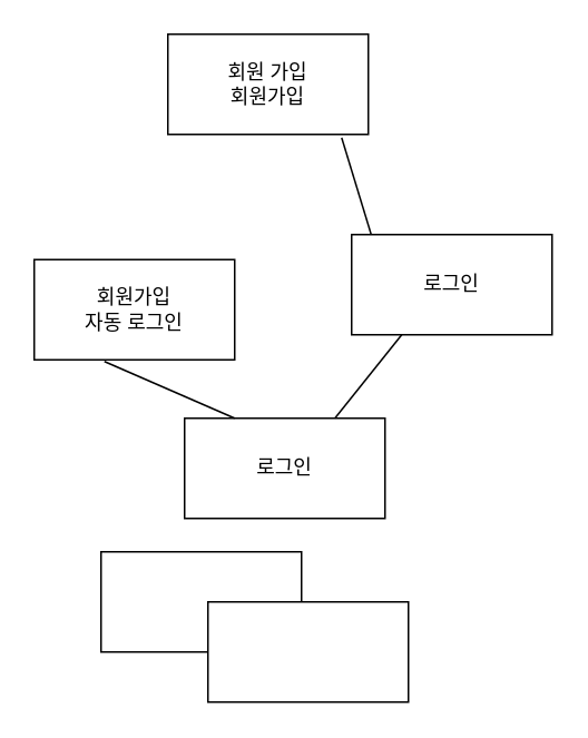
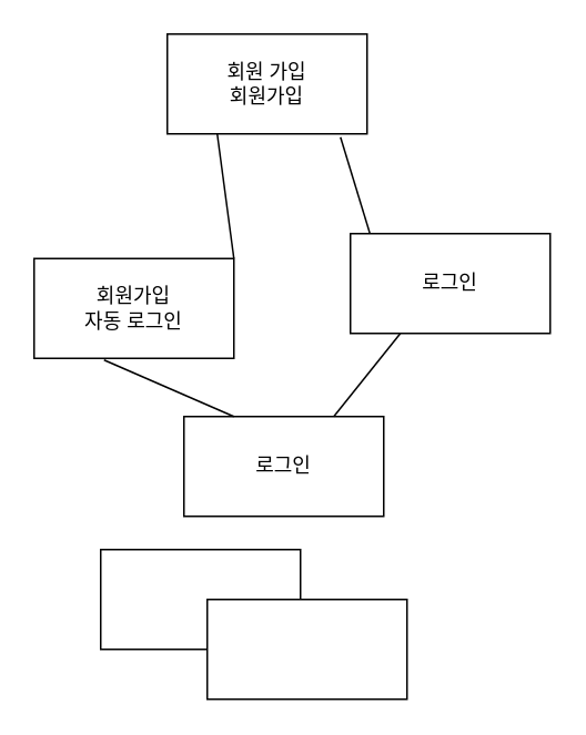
+ <mxCell id="3" value="" style="endArrow=none;html=1;rounded=0;entryX=0.25;entryY=1;entryDx=0;entryDy=0;exitX=1;exitY=0;exitDx=0;exitDy=0;" edge="1" parent="1" source="6" target="2"><mxGeometry width="50" height="50" relative="1" as="geometry"><mxPoint x="120" y="130" as="sourcePoint" /><mxPoint x="210" y="180" as="targetPoint" /></mxGeometry></mxCell>
